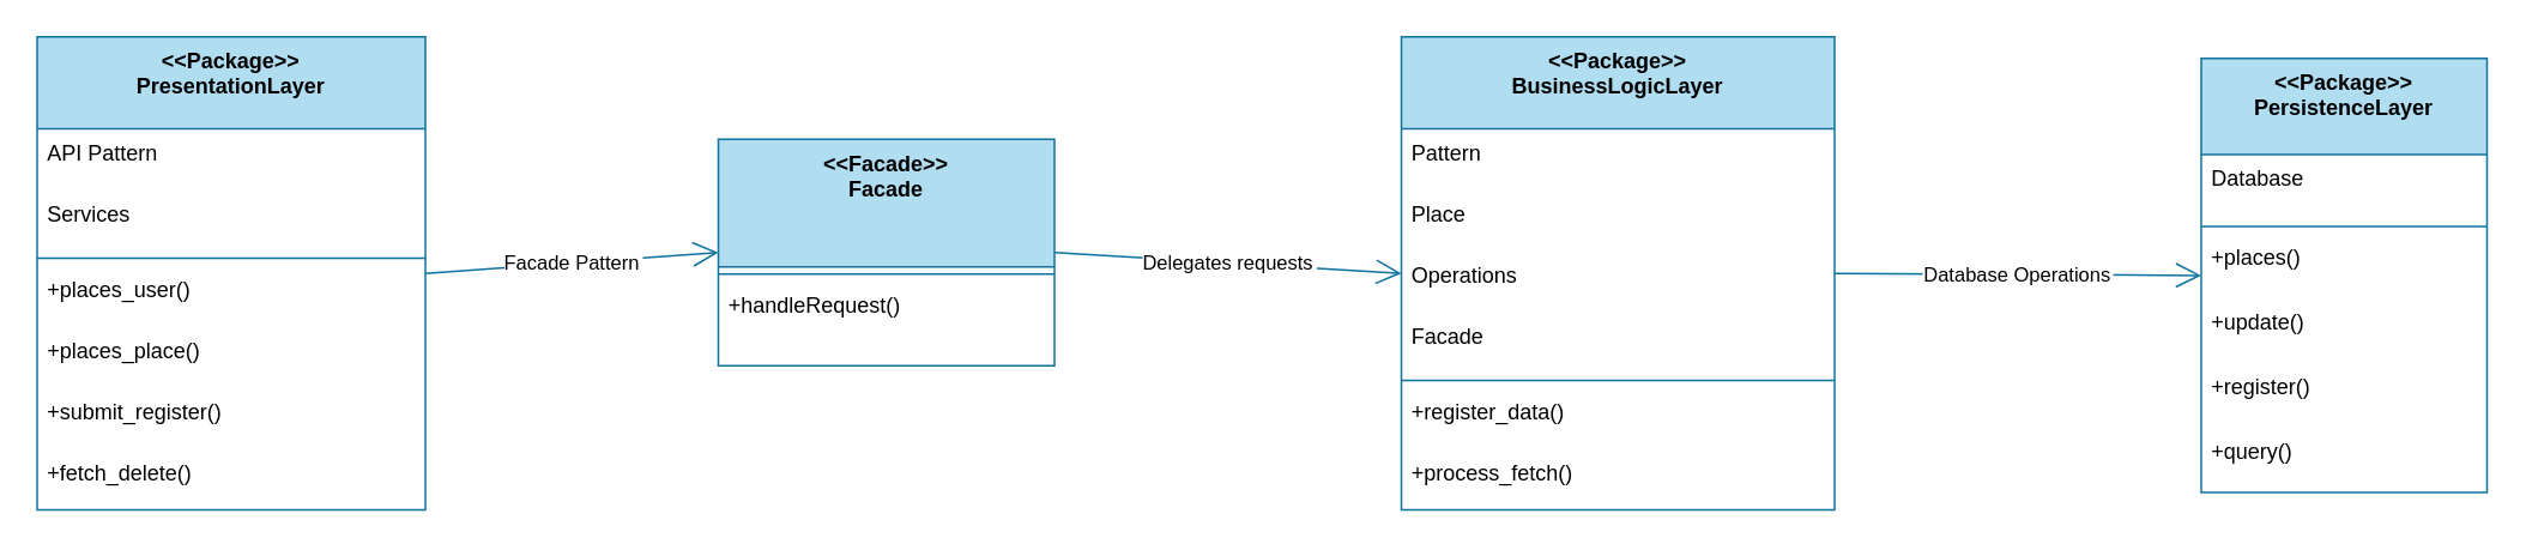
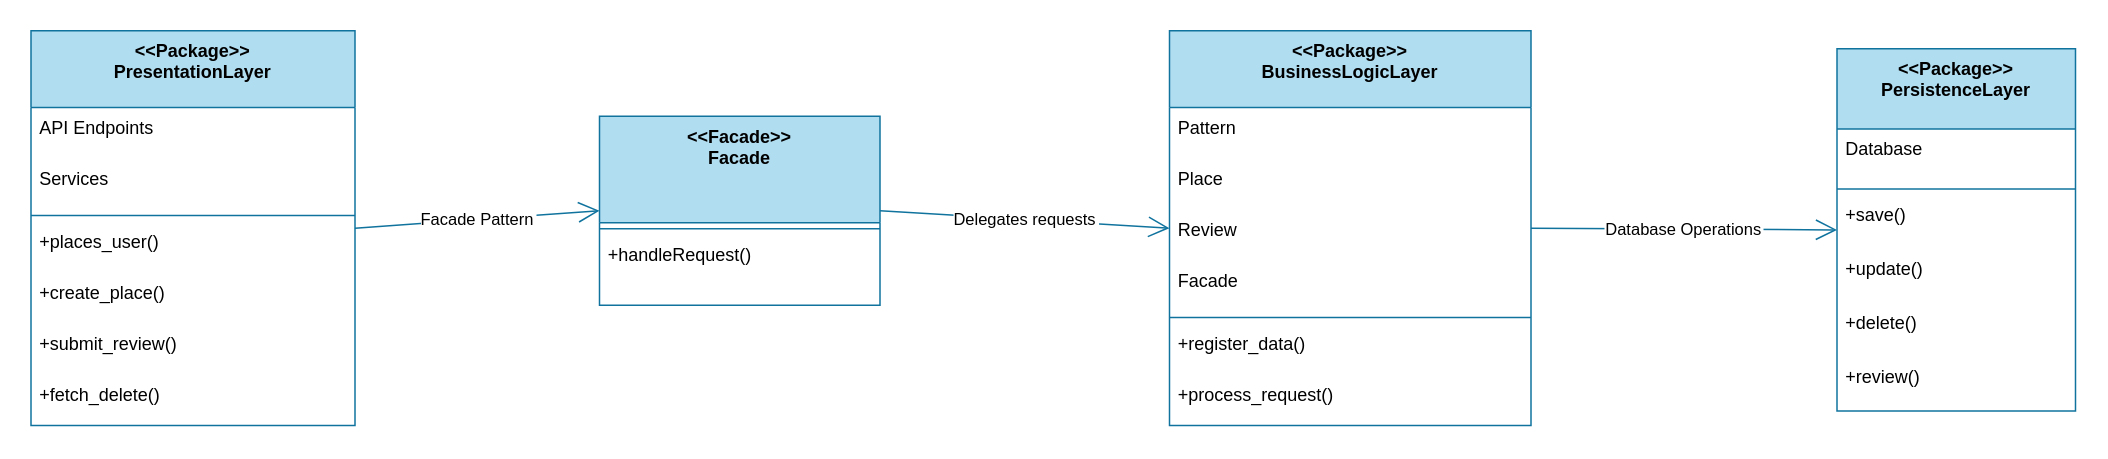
- <mxCell id="3" value="API Pattern" style="text;strokeColor=none;fillColor=none;align=left;verticalAlign=top;spacingLeft=4;spacingRight=4;overflow=hidden;rotatable=0;points=[[0,0.5],[1,0.5]];portConstraint=eastwest;" vertex="1" parent="2"><mxGeometry y="51.2" width="216" height="34" as="geometry" /></mxCell>
+ <mxCell id="3" value="API Endpoints" style="text;strokeColor=none;fillColor=none;align=left;verticalAlign=top;spacingLeft=4;spacingRight=4;overflow=hidden;rotatable=0;points=[[0,0.5],[1,0.5]];portConstraint=eastwest;" vertex="1" parent="2"><mxGeometry y="51.2" width="216" height="34" as="geometry" /></mxCell>
- <mxCell id="24" value="+places()" style="text;strokeColor=none;fillColor=none;align=left;verticalAlign=top;spacingLeft=4;spacingRight=4;overflow=hidden;rotatable=0;points=[[0,0.5],[1,0.5]];portConstraint=eastwest;" vertex="1" parent="21"><mxGeometry y="97.538" width="159" height="36" as="geometry" /></mxCell>
+ <mxCell id="24" value="+save()" style="text;strokeColor=none;fillColor=none;align=left;verticalAlign=top;spacingLeft=4;spacingRight=4;overflow=hidden;rotatable=0;points=[[0,0.5],[1,0.5]];portConstraint=eastwest;" vertex="1" parent="21"><mxGeometry y="97.538" width="159" height="36" as="geometry" /></mxCell>
- <mxCell id="16" value="Operations" style="text;strokeColor=none;fillColor=none;align=left;verticalAlign=top;spacingLeft=4;spacingRight=4;overflow=hidden;rotatable=0;points=[[0,0.5],[1,0.5]];portConstraint=eastwest;" vertex="1" parent="13"><mxGeometry y="119.2" width="241" height="34" as="geometry" /></mxCell>
+ <mxCell id="16" value="Review" style="text;strokeColor=none;fillColor=none;align=left;verticalAlign=top;spacingLeft=4;spacingRight=4;overflow=hidden;rotatable=0;points=[[0,0.5],[1,0.5]];portConstraint=eastwest;" vertex="1" parent="13"><mxGeometry y="119.2" width="241" height="34" as="geometry" /></mxCell>
- <mxCell id="7" value="+places_place()" style="text;strokeColor=none;fillColor=none;align=left;verticalAlign=top;spacingLeft=4;spacingRight=4;overflow=hidden;rotatable=0;points=[[0,0.5],[1,0.5]];portConstraint=eastwest;" vertex="1" parent="2"><mxGeometry y="161.2" width="216" height="34" as="geometry" /></mxCell>
+ <mxCell id="7" value="+create_place()" style="text;strokeColor=none;fillColor=none;align=left;verticalAlign=top;spacingLeft=4;spacingRight=4;overflow=hidden;rotatable=0;points=[[0,0.5],[1,0.5]];portConstraint=eastwest;" vertex="1" parent="2"><mxGeometry y="161.2" width="216" height="34" as="geometry" /></mxCell>
- <mxCell id="26" value="+register()" style="text;strokeColor=none;fillColor=none;align=left;verticalAlign=top;spacingLeft=4;spacingRight=4;overflow=hidden;rotatable=0;points=[[0,0.5],[1,0.5]];portConstraint=eastwest;" vertex="1" parent="21"><mxGeometry y="169.538" width="159" height="36" as="geometry" /></mxCell>
+ <mxCell id="26" value="+delete()" style="text;strokeColor=none;fillColor=none;align=left;verticalAlign=top;spacingLeft=4;spacingRight=4;overflow=hidden;rotatable=0;points=[[0,0.5],[1,0.5]];portConstraint=eastwest;" vertex="1" parent="21"><mxGeometry y="169.538" width="159" height="36" as="geometry" /></mxCell>
- <mxCell id="8" value="+submit_register()" style="text;strokeColor=none;fillColor=none;align=left;verticalAlign=top;spacingLeft=4;spacingRight=4;overflow=hidden;rotatable=0;points=[[0,0.5],[1,0.5]];portConstraint=eastwest;" vertex="1" parent="2"><mxGeometry y="195.2" width="216" height="34" as="geometry" /></mxCell>
+ <mxCell id="8" value="+submit_review()" style="text;strokeColor=none;fillColor=none;align=left;verticalAlign=top;spacingLeft=4;spacingRight=4;overflow=hidden;rotatable=0;points=[[0,0.5],[1,0.5]];portConstraint=eastwest;" vertex="1" parent="2"><mxGeometry y="195.2" width="216" height="34" as="geometry" /></mxCell>
- <mxCell id="27" value="+query()" style="text;strokeColor=none;fillColor=none;align=left;verticalAlign=top;spacingLeft=4;spacingRight=4;overflow=hidden;rotatable=0;points=[[0,0.5],[1,0.5]];portConstraint=eastwest;" vertex="1" parent="21"><mxGeometry y="205.538" width="159" height="36" as="geometry" /></mxCell>
+ <mxCell id="27" value="+review()" style="text;strokeColor=none;fillColor=none;align=left;verticalAlign=top;spacingLeft=4;spacingRight=4;overflow=hidden;rotatable=0;points=[[0,0.5],[1,0.5]];portConstraint=eastwest;" vertex="1" parent="21"><mxGeometry y="205.538" width="159" height="36" as="geometry" /></mxCell>
- <mxCell id="20" value="+process_fetch()" style="text;strokeColor=none;fillColor=none;align=left;verticalAlign=top;spacingLeft=4;spacingRight=4;overflow=hidden;rotatable=0;points=[[0,0.5],[1,0.5]];portConstraint=eastwest;" vertex="1" parent="13"><mxGeometry y="229.2" width="241" height="34" as="geometry" /></mxCell>
+ <mxCell id="20" value="+process_request()" style="text;strokeColor=none;fillColor=none;align=left;verticalAlign=top;spacingLeft=4;spacingRight=4;overflow=hidden;rotatable=0;points=[[0,0.5],[1,0.5]];portConstraint=eastwest;" vertex="1" parent="13"><mxGeometry y="229.2" width="241" height="34" as="geometry" /></mxCell>
